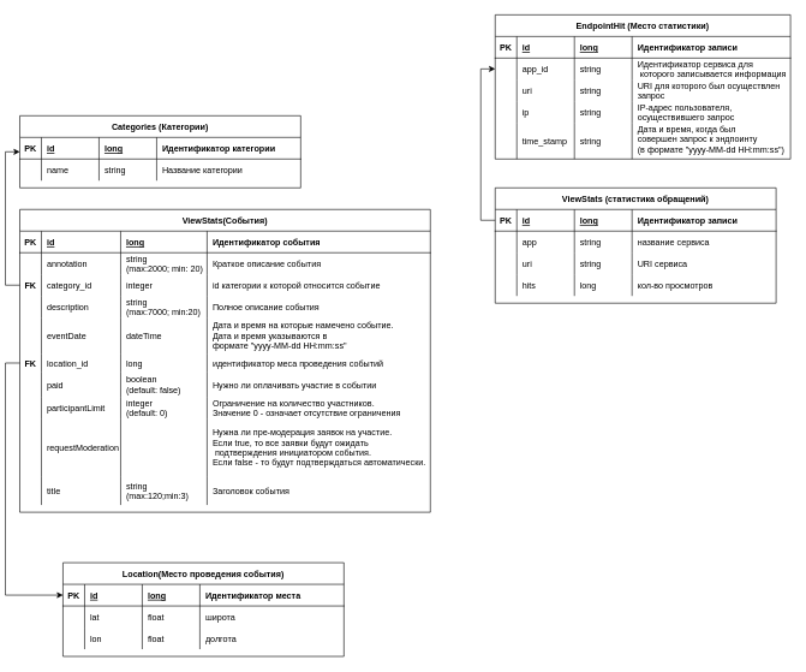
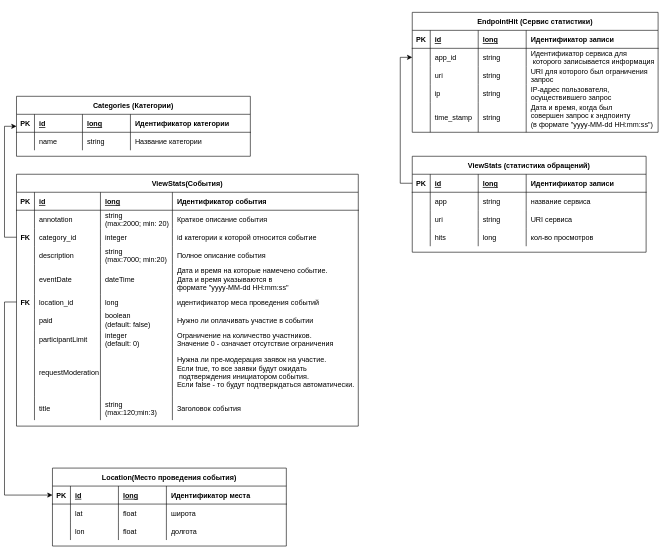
- <mxCell id="2" value="EndpointHit (Место статистики)" style="shape=table;startSize=30;container=1;collapsible=1;childLayout=tableLayout;fixedRows=1;rowLines=0;fontStyle=1;align=center;resizeLast=1;" vertex="1" parent="1"><mxGeometry x="680" y="20" width="410" height="200" as="geometry" /></mxCell>
+ <mxCell id="2" value="EndpointHit (Сервис статистики)" style="shape=table;startSize=30;container=1;collapsible=1;childLayout=tableLayout;fixedRows=1;rowLines=0;fontStyle=1;align=center;resizeLast=1;" vertex="1" parent="1"><mxGeometry x="680" y="20" width="410" height="200" as="geometry" /></mxCell>
- <mxCell id="17" value="URI для которого был осуществлен &#10;запрос" style="shape=partialRectangle;connectable=0;fillColor=none;top=0;left=0;bottom=0;right=0;align=left;spacingLeft=6;overflow=hidden;" vertex="1" parent="13"><mxGeometry x="190" width="220" height="30" as="geometry"><mxRectangle width="220" height="30" as="alternateBounds" /></mxGeometry></mxCell>
+ <mxCell id="17" value="URI для которого был ограничения &#10;запрос" style="shape=partialRectangle;connectable=0;fillColor=none;top=0;left=0;bottom=0;right=0;align=left;spacingLeft=6;overflow=hidden;" vertex="1" parent="13"><mxGeometry x="190" width="220" height="30" as="geometry"><mxRectangle width="220" height="30" as="alternateBounds" /></mxGeometry></mxCell>
